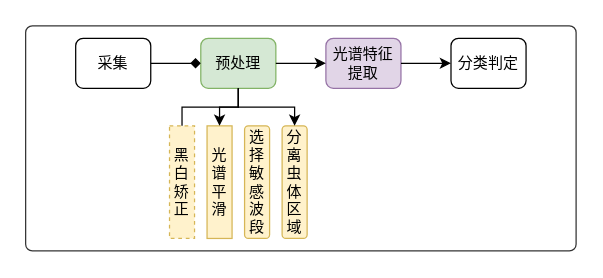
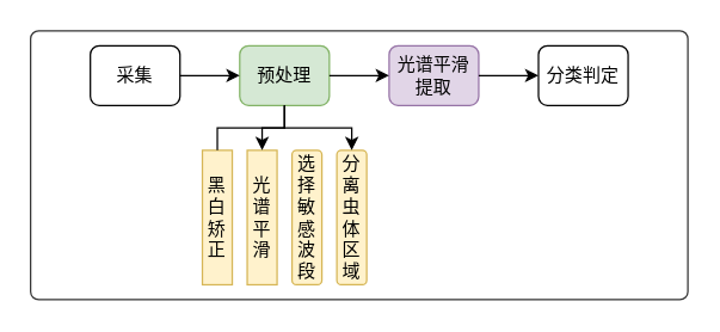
- <mxCell id="11" value="" style="endArrow=diamond;html=1;rounded=0;exitX=1;exitY=0.5;exitDx=0;exitDy=0;entryX=0;entryY=0.5;entryDx=0;entryDy=0;" edge="1" parent="1" source="3" target="4"><mxGeometry width="50" height="50" relative="1" as="geometry"><mxPoint x="100" y="-30" as="sourcePoint" /><mxPoint x="150" y="-80" as="targetPoint" /></mxGeometry></mxCell>
+ <mxCell id="11" value="" style="endArrow=classic;html=1;rounded=0;exitX=1;exitY=0.5;exitDx=0;exitDy=0;entryX=0;entryY=0.5;entryDx=0;entryDy=0;" edge="1" parent="1" source="3" target="4"><mxGeometry width="50" height="50" relative="1" as="geometry"><mxPoint x="100" y="-30" as="sourcePoint" /><mxPoint x="150" y="-80" as="targetPoint" /></mxGeometry></mxCell>
- <mxCell id="5" value="光谱特征&lt;div&gt;提取&lt;/div&gt;" style="rounded=1;whiteSpace=wrap;html=1;fillColor=#e1d5e7;strokeColor=#9673a6;" vertex="1" parent="1"><mxGeometry x="260" y="30" width="60" height="40" as="geometry" /></mxCell>
+ <mxCell id="5" value="光谱平滑&lt;div&gt;提取&lt;/div&gt;" style="rounded=1;whiteSpace=wrap;html=1;fillColor=#e1d5e7;strokeColor=#9673a6;" vertex="1" parent="1"><mxGeometry x="260" y="30" width="60" height="40" as="geometry" /></mxCell>
- <mxCell id="7" value="黑白矫正" style="rounded=0;whiteSpace=wrap;html=1;fillColor=#fff2cc;strokeColor=#d6b656;dashed=1;" vertex="1" parent="1"><mxGeometry x="135" y="100" width="20" height="90" as="geometry" /></mxCell>
+ <mxCell id="7" value="黑白矫正" style="rounded=0;whiteSpace=wrap;html=1;fillColor=#fff2cc;strokeColor=#d6b656;" vertex="1" parent="1"><mxGeometry x="135" y="100" width="20" height="90" as="geometry" /></mxCell>
